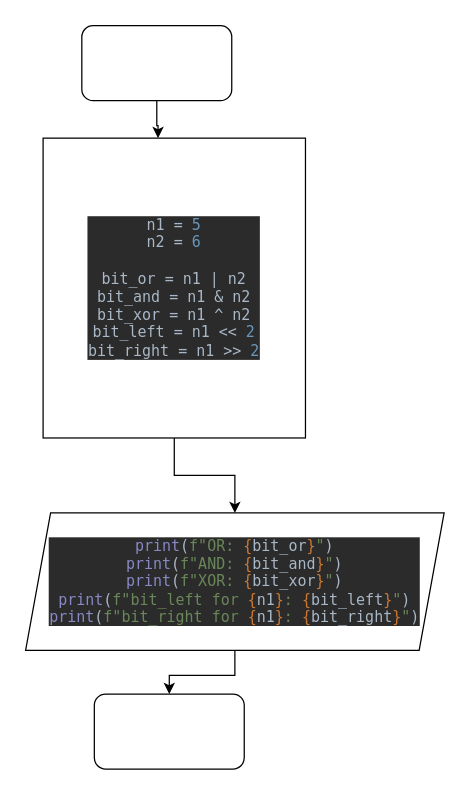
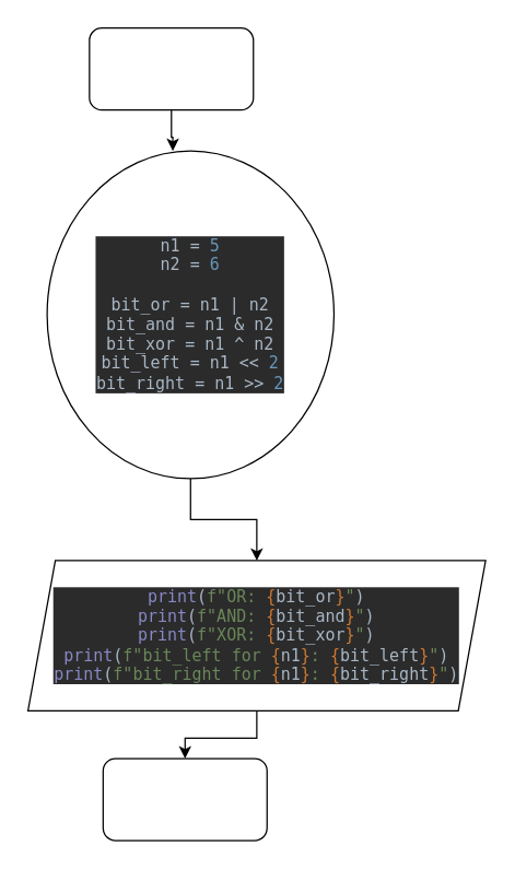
- <mxCell id="6" value="&lt;pre style=&quot;background-color: #2b2b2b ; color: #a9b7c6 ; font-family: &amp;#34;jetbrains mono&amp;#34; , monospace ; font-size: 9 8pt&quot;&gt;n1 = &lt;span style=&quot;color: #6897bb&quot;&gt;5&lt;br&gt;&lt;/span&gt;n2 = &lt;span style=&quot;color: #6897bb&quot;&gt;6&lt;br&gt;&lt;/span&gt;&lt;span style=&quot;color: #6897bb&quot;&gt;&lt;br&gt;&lt;/span&gt;bit_or = n1 | n2&lt;br&gt;bit_and = n1 &amp;amp; n2&lt;br&gt;bit_xor = n1 ^ n2&lt;br&gt;bit_left = n1 &amp;lt;&amp;lt; &lt;span style=&quot;color: #6897bb&quot;&gt;2&lt;br&gt;&lt;/span&gt;bit_right = n1 &amp;gt;&amp;gt; &lt;span style=&quot;color: #6897bb&quot;&gt;2&lt;/span&gt;&lt;/pre&gt;" style="rounded=0;whiteSpace=wrap;html=1;" vertex="1" parent="1"><mxGeometry x="34" y="110" width="210" height="240" as="geometry" /></mxCell>
+ <mxCell id="6" value="&lt;pre style=&quot;background-color: #2b2b2b ; color: #a9b7c6 ; font-family: &amp;#34;jetbrains mono&amp;#34; , monospace ; font-size: 9 8pt&quot;&gt;n1 = &lt;span style=&quot;color: #6897bb&quot;&gt;5&lt;br&gt;&lt;/span&gt;n2 = &lt;span style=&quot;color: #6897bb&quot;&gt;6&lt;br&gt;&lt;/span&gt;&lt;span style=&quot;color: #6897bb&quot;&gt;&lt;br&gt;&lt;/span&gt;bit_or = n1 | n2&lt;br&gt;bit_and = n1 &amp;amp; n2&lt;br&gt;bit_xor = n1 ^ n2&lt;br&gt;bit_left = n1 &amp;lt;&amp;lt; &lt;span style=&quot;color: #6897bb&quot;&gt;2&lt;br&gt;&lt;/span&gt;bit_right = n1 &amp;gt;&amp;gt; &lt;span style=&quot;color: #6897bb&quot;&gt;2&lt;/span&gt;&lt;/pre&gt;" style="ellipse;whiteSpace=wrap;html=1;" vertex="1" parent="1"><mxGeometry x="34" y="110" width="210" height="240" as="geometry" /></mxCell>
